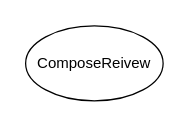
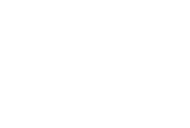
- <mxCell id="2" value="ComposeReivew" style="ellipse;whiteSpace=wrap;html=1;" vertex="1" parent="1"><mxGeometry x="20" y="20" width="110" height="60" as="geometry" /></mxCell>
